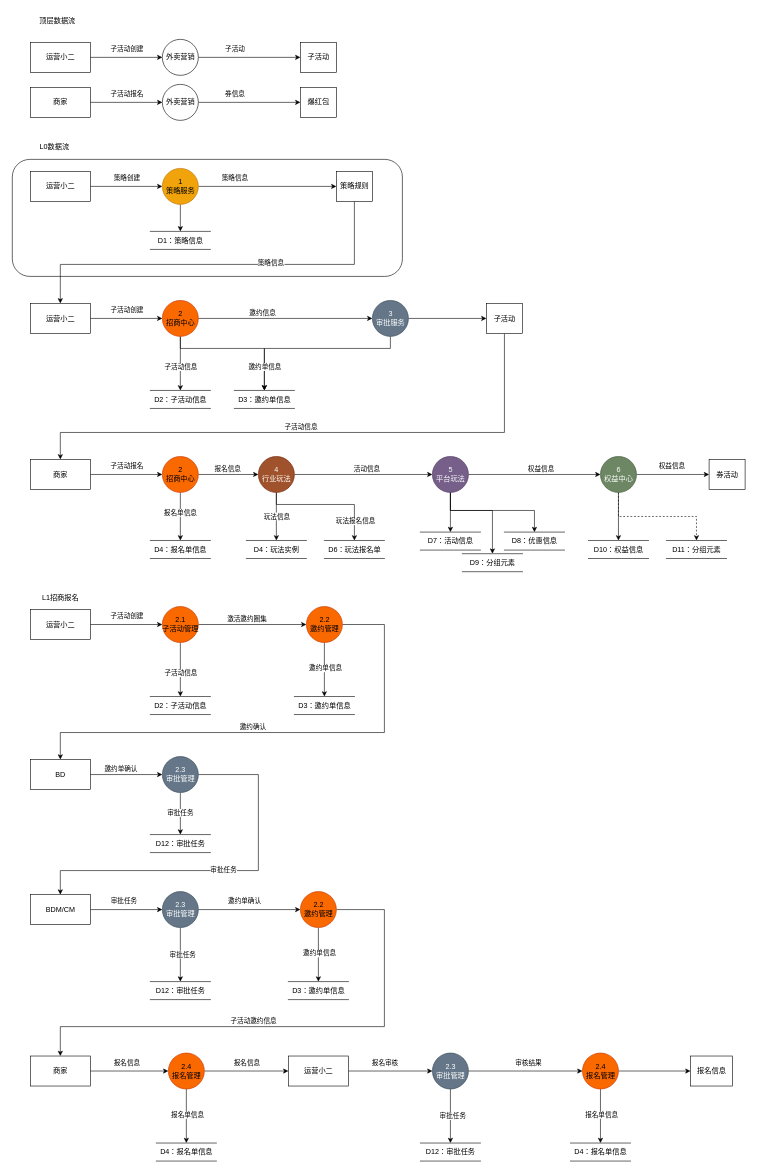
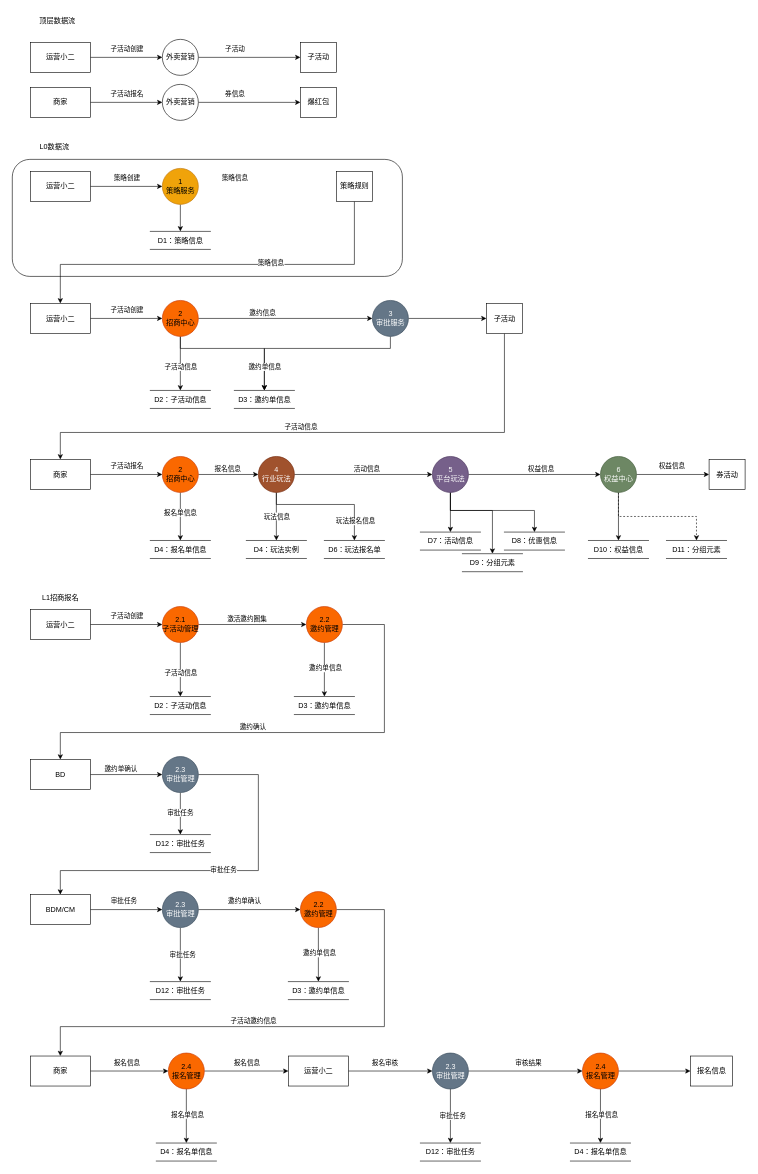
- <mxCell id="11" style="edgeStyle=orthogonalEdgeStyle;rounded=0;orthogonalLoop=1;jettySize=auto;html=1;" edge="1" parent="1" source="13" target="19"><mxGeometry relative="1" as="geometry" /></mxCell>
